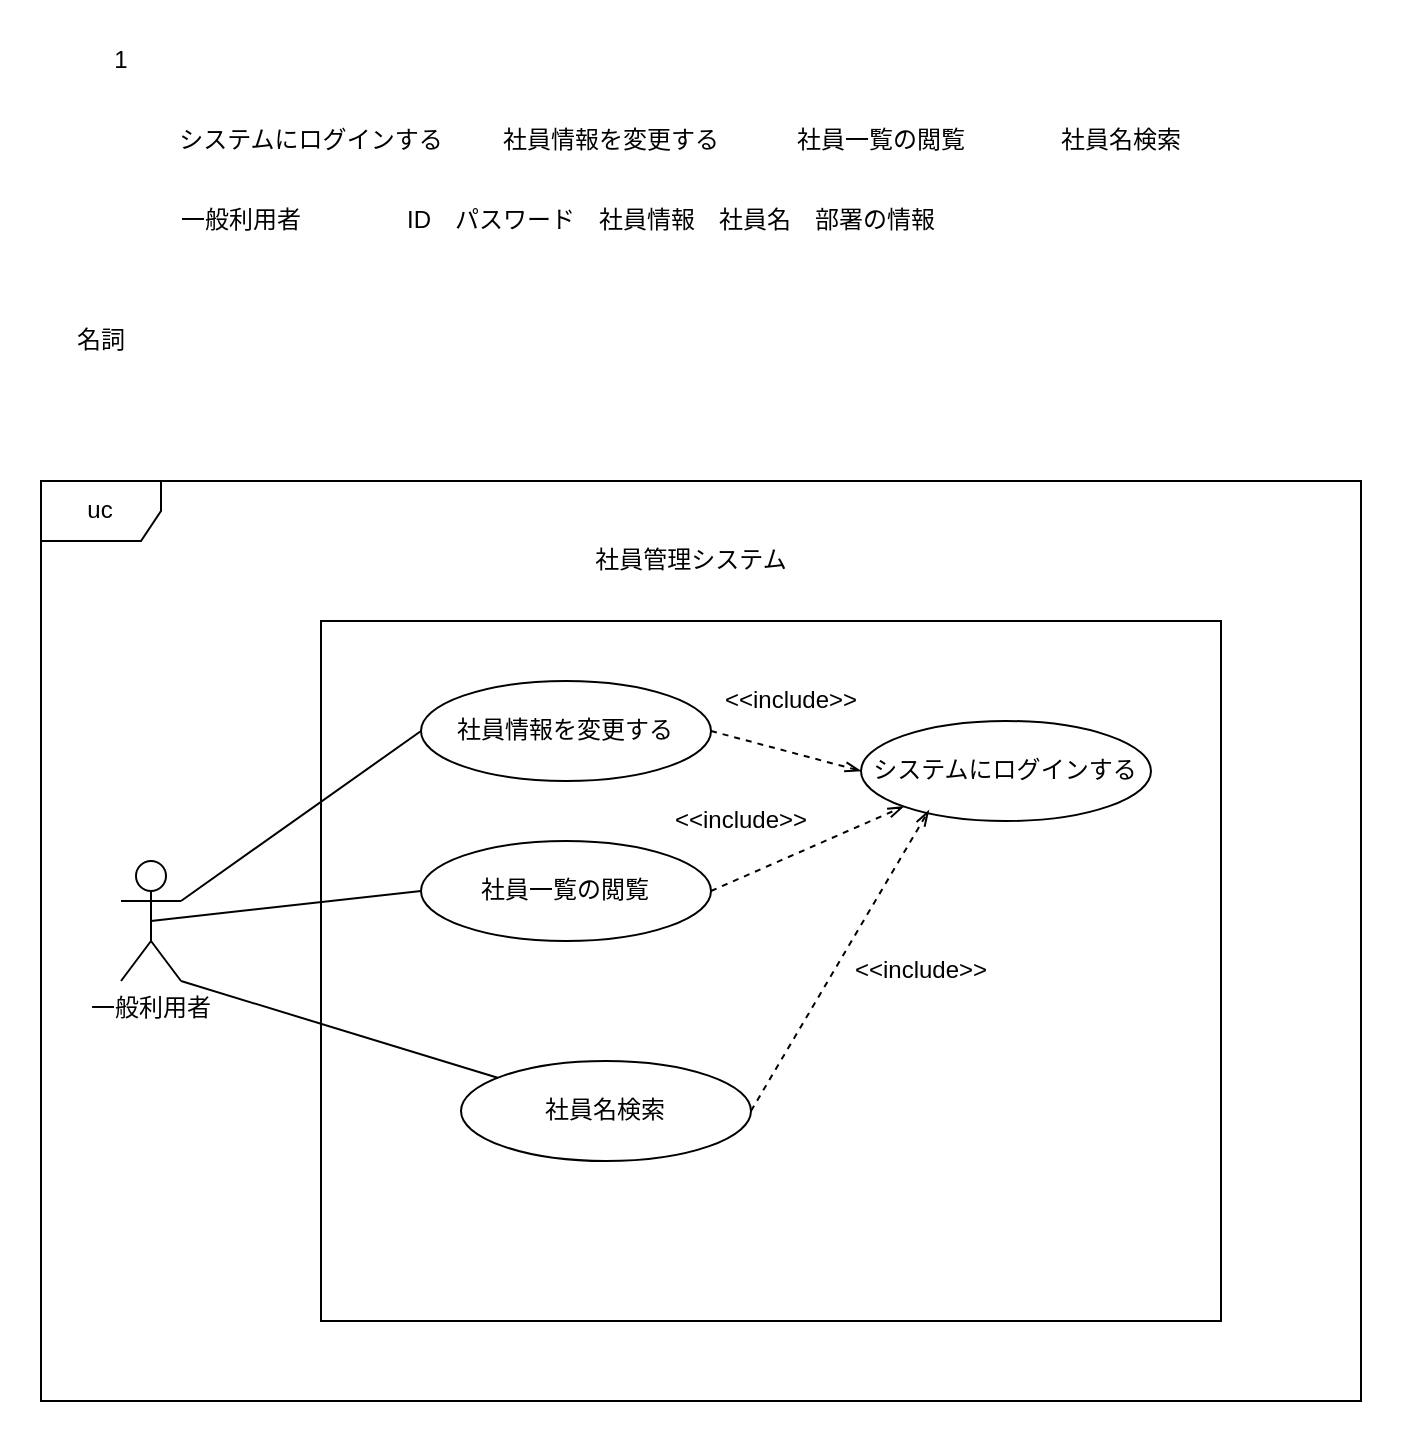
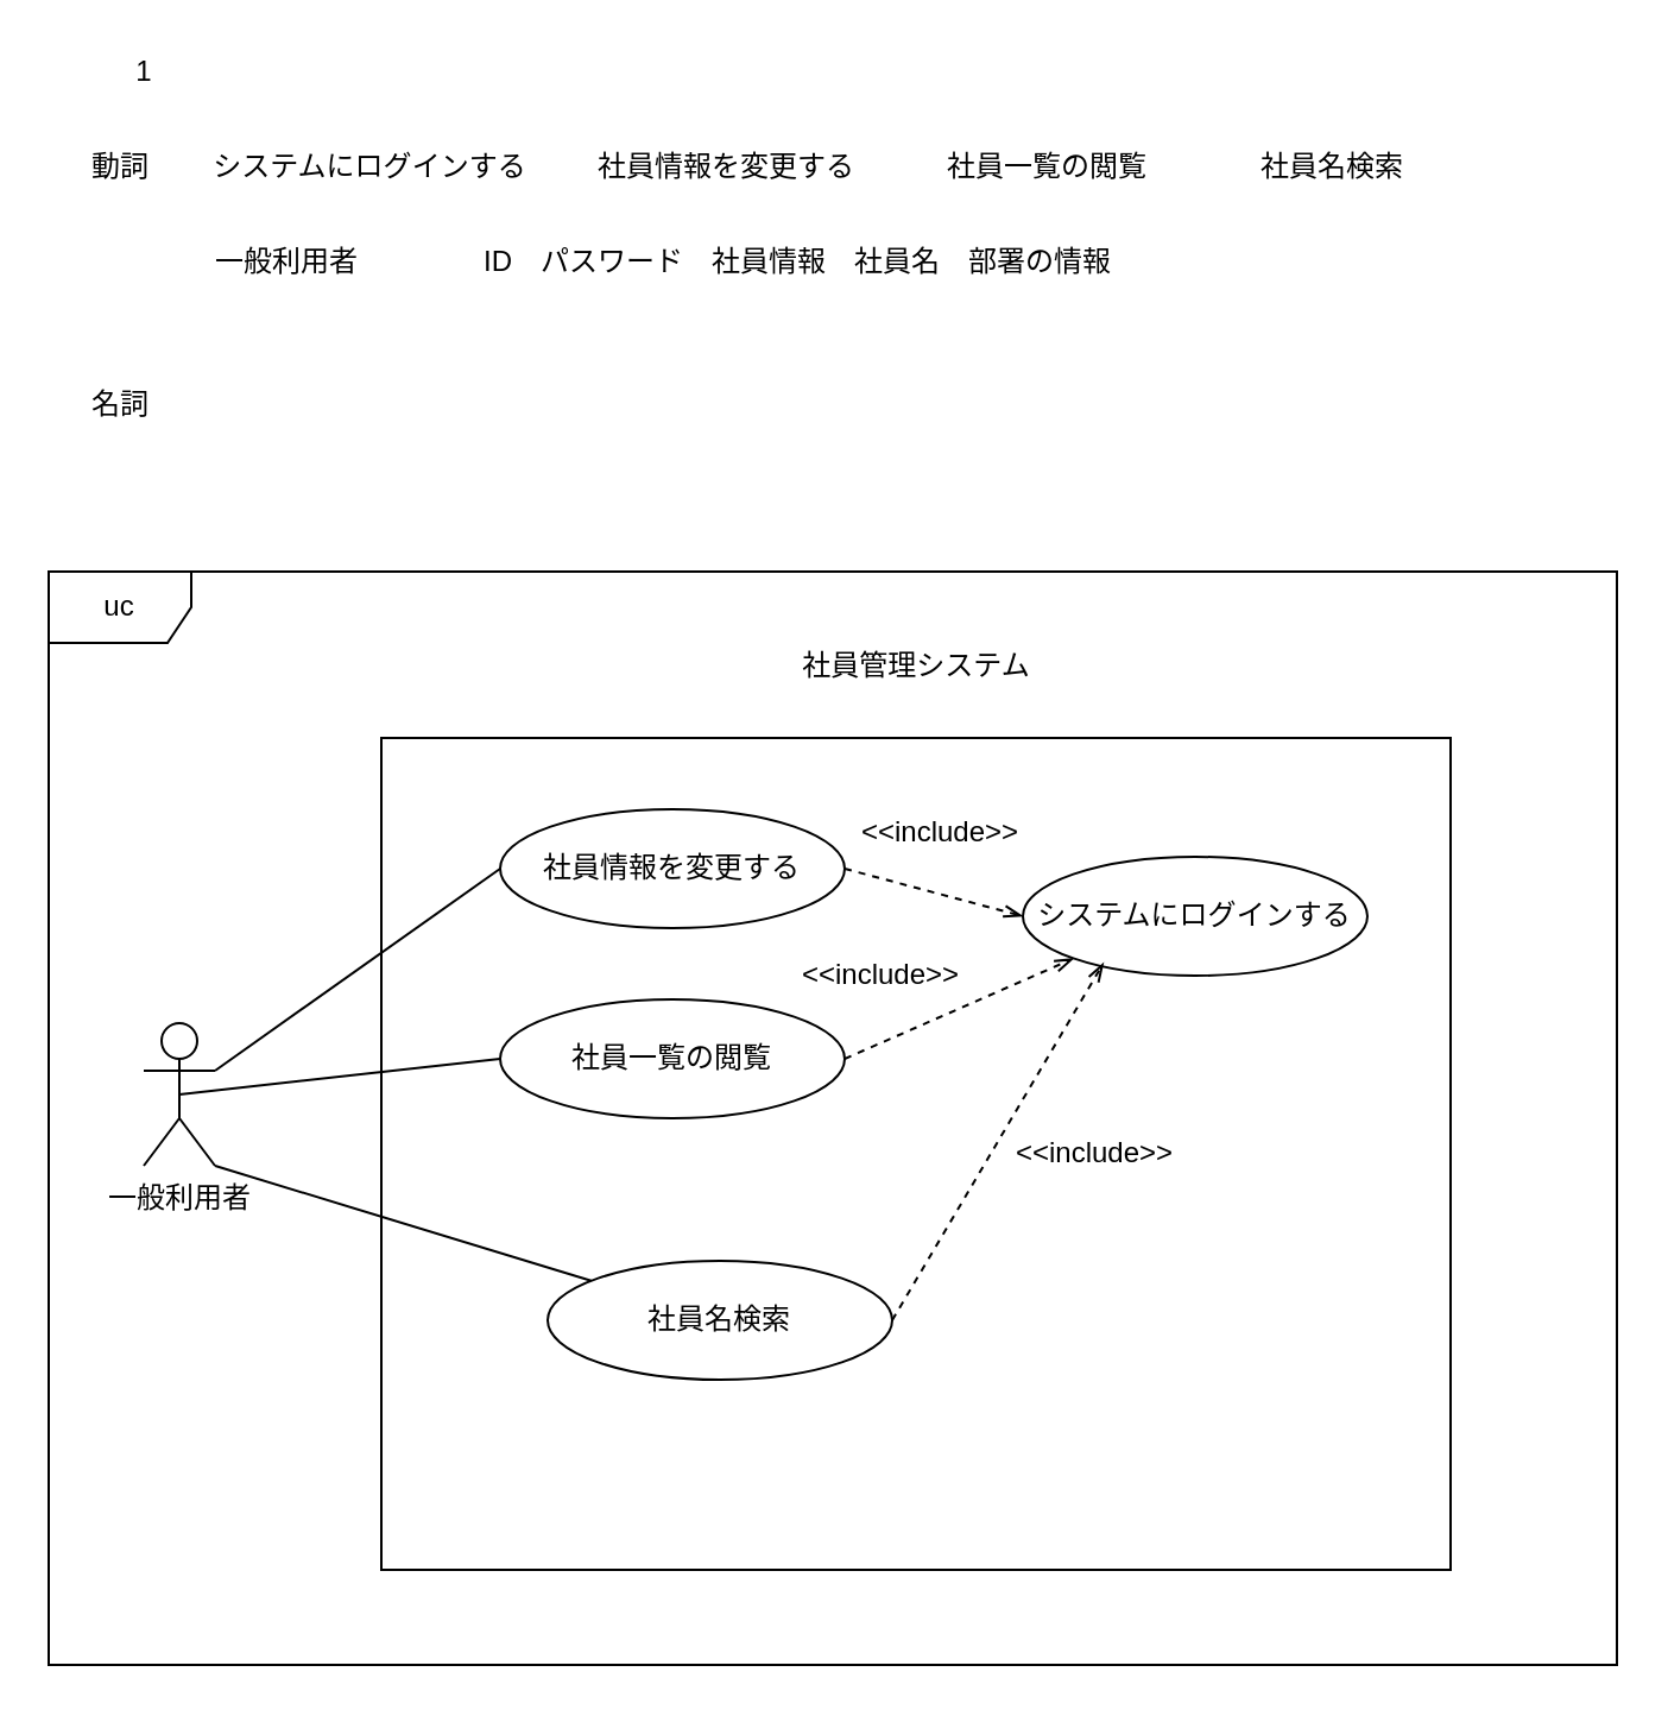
+ <mxCell id="4" value="動詞" style="text;html=1;align=center;verticalAlign=middle;resizable=0;points=[];autosize=1;strokeColor=none;" vertex="1" parent="1"><mxGeometry x="30" y="60" width="40" height="20" as="geometry" /></mxCell>
- <mxCell id="13" value="社員管理システム" style="text;html=1;align=center;verticalAlign=middle;resizable=0;points=[];autosize=1;strokeColor=none;" vertex="1" parent="1"><mxGeometry x="290" y="270" width="110" height="20" as="geometry" /></mxCell>
+ <mxCell id="13" value="社員管理システム" style="text;html=1;align=center;verticalAlign=middle;resizable=0;points=[];autosize=1;strokeColor=none;" vertex="1" parent="1"><mxGeometry x="330" y="270" width="110" height="20" as="geometry" /></mxCell>
